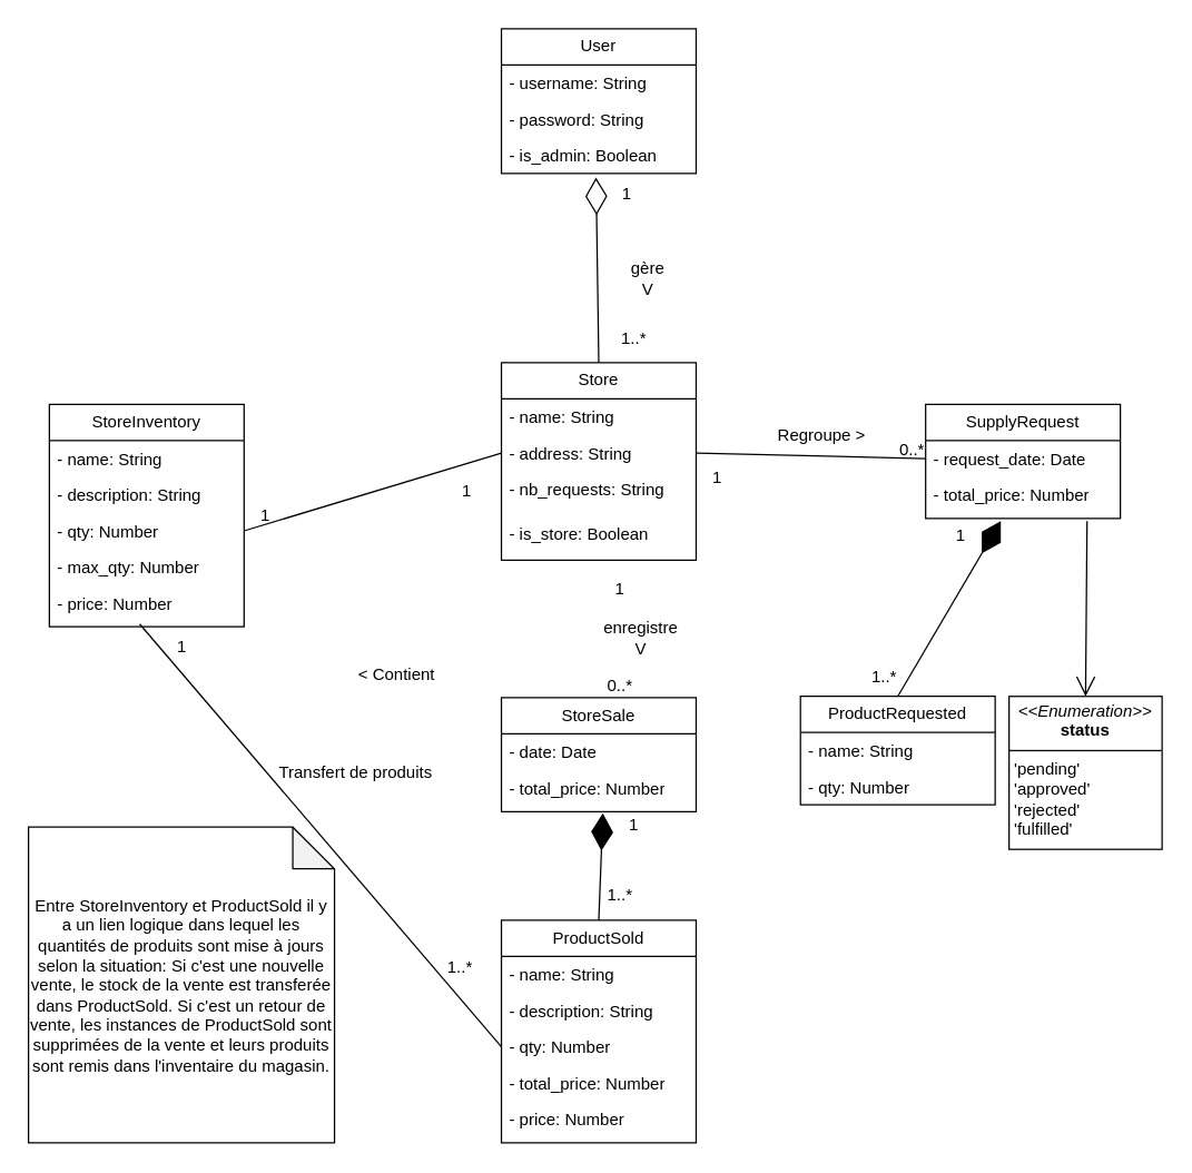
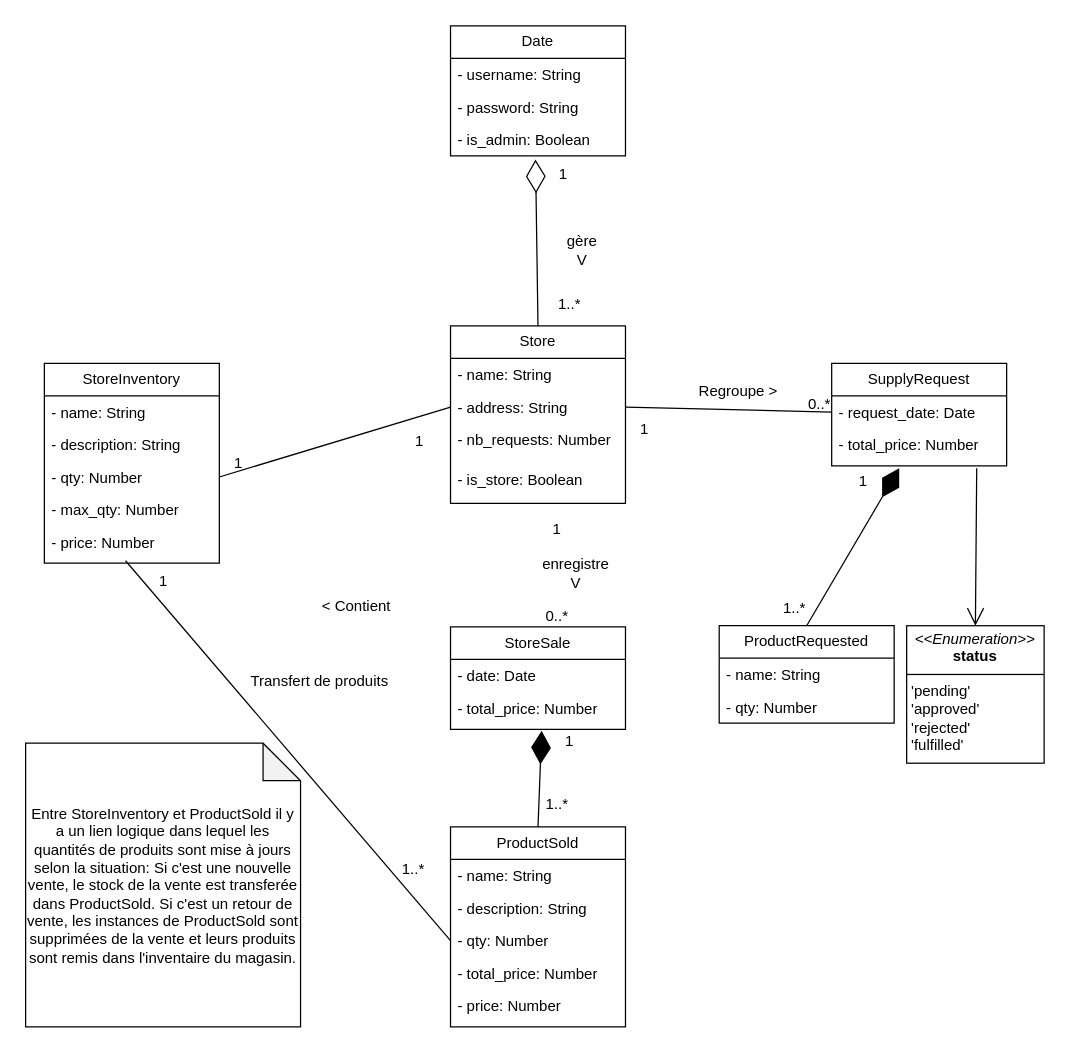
- <mxCell id="52" value="User" style="swimlane;fontStyle=0;childLayout=stackLayout;horizontal=1;startSize=26;fillColor=none;horizontalStack=0;resizeParent=1;resizeParentMax=0;resizeLast=0;collapsible=1;marginBottom=0;whiteSpace=wrap;html=1;" vertex="1" parent="1"><mxGeometry x="360" y="20" width="140" height="104" as="geometry" /></mxCell>
+ <mxCell id="52" value="Date" style="swimlane;fontStyle=0;childLayout=stackLayout;horizontal=1;startSize=26;fillColor=none;horizontalStack=0;resizeParent=1;resizeParentMax=0;resizeLast=0;collapsible=1;marginBottom=0;whiteSpace=wrap;html=1;" vertex="1" parent="1"><mxGeometry x="360" y="20" width="140" height="104" as="geometry" /></mxCell>
- <mxCell id="5" value="- nb_requests: String" style="text;strokeColor=none;fillColor=none;align=left;verticalAlign=top;spacingLeft=4;spacingRight=4;overflow=hidden;rotatable=0;points=[[0,0.5],[1,0.5]];portConstraint=eastwest;whiteSpace=wrap;html=1;" parent="2" vertex="1"><mxGeometry y="78" width="140" height="32" as="geometry" /></mxCell>
+ <mxCell id="5" value="- nb_requests: Number" style="text;strokeColor=none;fillColor=none;align=left;verticalAlign=top;spacingLeft=4;spacingRight=4;overflow=hidden;rotatable=0;points=[[0,0.5],[1,0.5]];portConstraint=eastwest;whiteSpace=wrap;html=1;" parent="2" vertex="1"><mxGeometry y="78" width="140" height="32" as="geometry" /></mxCell>
- <mxCell id="50" value="Transfert de produits" style="text;html=1;align=center;verticalAlign=middle;resizable=0;points=[];autosize=1;strokeColor=none;fillColor=none;" parent="1" vertex="1"><mxGeometry x="190" y="540" width="130" height="30" as="geometry" /></mxCell>
+ <mxCell id="50" value="Transfert de produits" style="text;html=1;align=center;verticalAlign=middle;resizable=0;points=[];autosize=1;strokeColor=none;fillColor=none;" parent="1" vertex="1"><mxGeometry x="190" y="530" width="130" height="30" as="geometry" /></mxCell>
